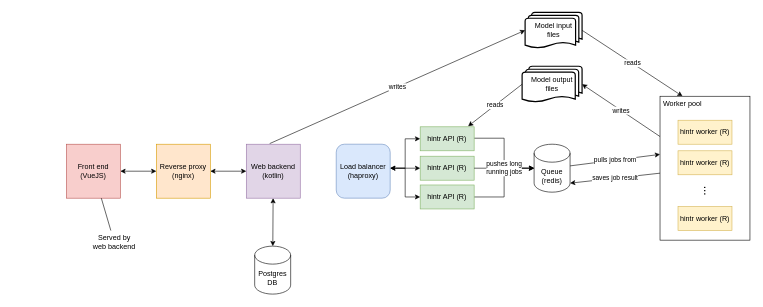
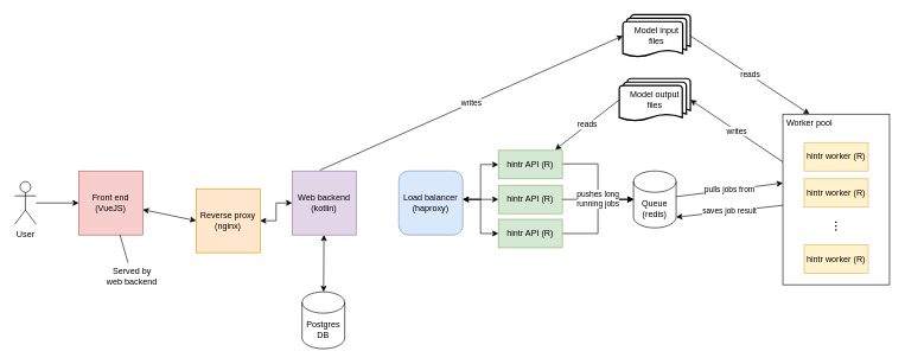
+ <mxCell id="6" value="User" style="shape=umlActor;verticalLabelPosition=bottom;verticalAlign=top;html=1;outlineConnect=0;" parent="1" vertex="1"><mxGeometry x="20" y="255" width="30" height="60" as="geometry" /></mxCell>
+ <mxCell id="5" style="edgeStyle=orthogonalEdgeStyle;rounded=0;orthogonalLoop=1;jettySize=auto;html=1;entryX=0;entryY=0.5;entryDx=0;entryDy=0;" parent="1" source="6" target="27" edge="1"><mxGeometry relative="1" as="geometry" /></mxCell>
- <mxCell id="3" value="Reverse proxy (nginx)" style="whiteSpace=wrap;html=1;aspect=fixed;fillColor=#ffe6cc;strokeColor=#d79b00;" parent="1" vertex="1"><mxGeometry x="260" y="240" width="90" height="90" as="geometry" /></mxCell>
+ <mxCell id="3" value="Reverse proxy (nginx)" style="whiteSpace=wrap;html=1;aspect=fixed;fillColor=#ffe6cc;strokeColor=#d79b00;" parent="1" vertex="1"><mxGeometry x="275" y="265" width="90" height="90" as="geometry" /></mxCell>
- <mxCell id="36" value="Served by web backend" style="text;html=1;align=center;verticalAlign=middle;whiteSpace=wrap;rounded=0;" vertex="1" parent="1"><mxGeometry x="150" y="384" width="80" height="40" as="geometry" /></mxCell>
+ <mxCell id="36" value="Served by web backend" style="text;html=1;align=center;verticalAlign=middle;whiteSpace=wrap;rounded=0;" vertex="1" parent="1"><mxGeometry x="145" y="369" width="80" height="40" as="geometry" /></mxCell>
